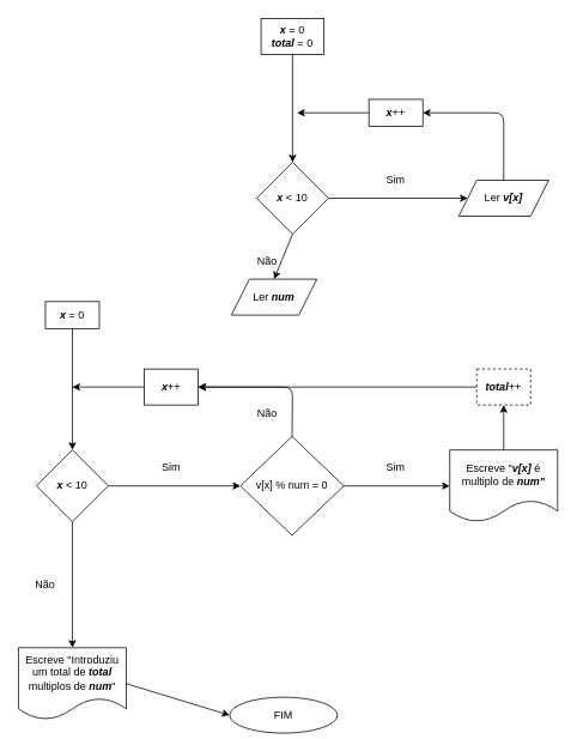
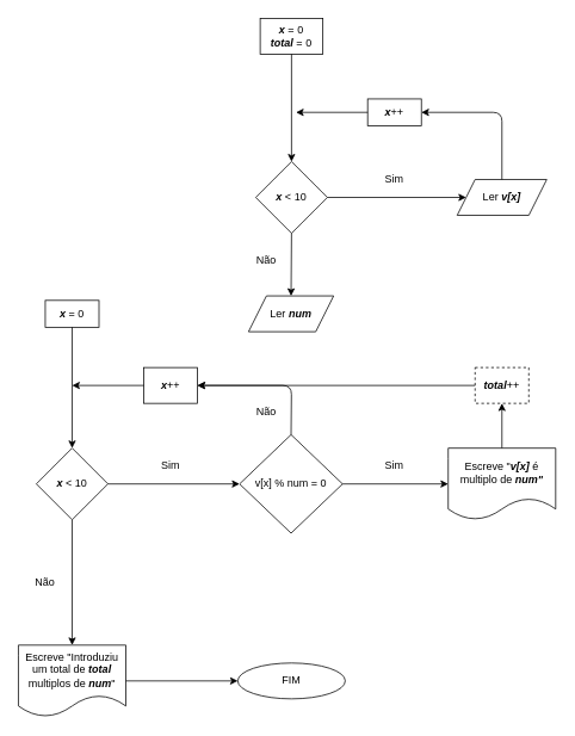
- <mxCell id="11" value="Ler &lt;b&gt;&lt;i&gt;num&lt;/i&gt;&lt;/b&gt;" style="shape=parallelogram;perimeter=parallelogramPerimeter;whiteSpace=wrap;html=1;fixedSize=1;" vertex="1" parent="1"><mxGeometry x="257" y="310" width="95" height="40" as="geometry" /></mxCell>
+ <mxCell id="11" value="Ler &lt;b&gt;&lt;i&gt;num&lt;/i&gt;&lt;/b&gt;" style="shape=parallelogram;perimeter=parallelogramPerimeter;whiteSpace=wrap;html=1;fixedSize=1;" vertex="1" parent="1"><mxGeometry x="277" y="330" width="95" height="40" as="geometry" /></mxCell>
- <mxCell id="31" value="FIM" style="ellipse;whiteSpace=wrap;html=1;" vertex="1" parent="1"><mxGeometry x="255" y="775" width="120" height="40" as="geometry" /></mxCell>
+ <mxCell id="31" value="FIM" style="ellipse;whiteSpace=wrap;html=1;" vertex="1" parent="1"><mxGeometry x="265" y="740" width="120" height="40" as="geometry" /></mxCell>
